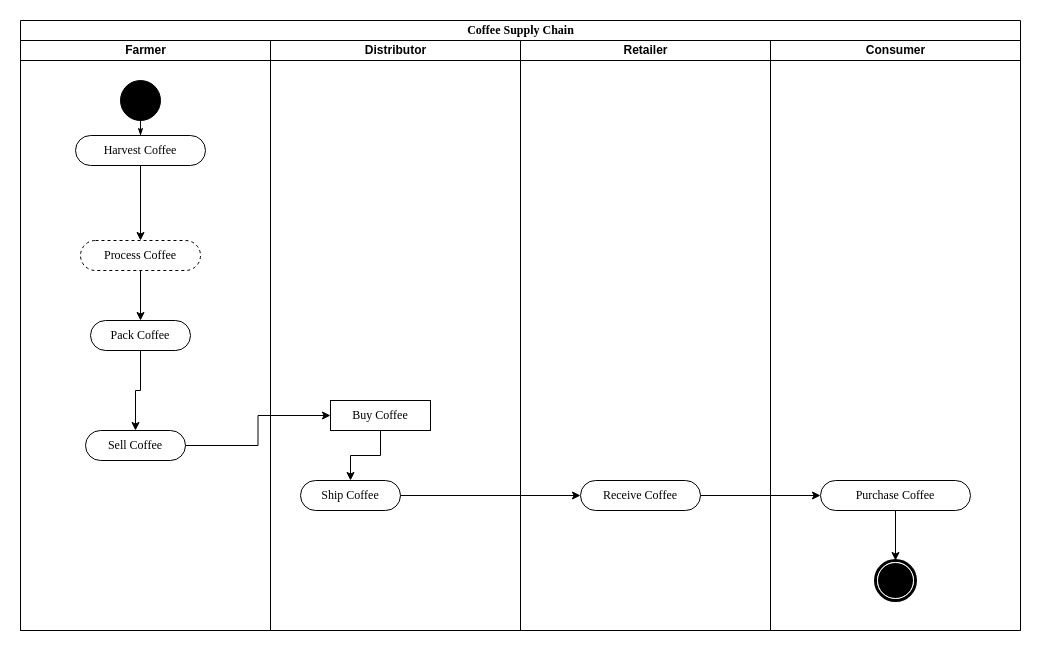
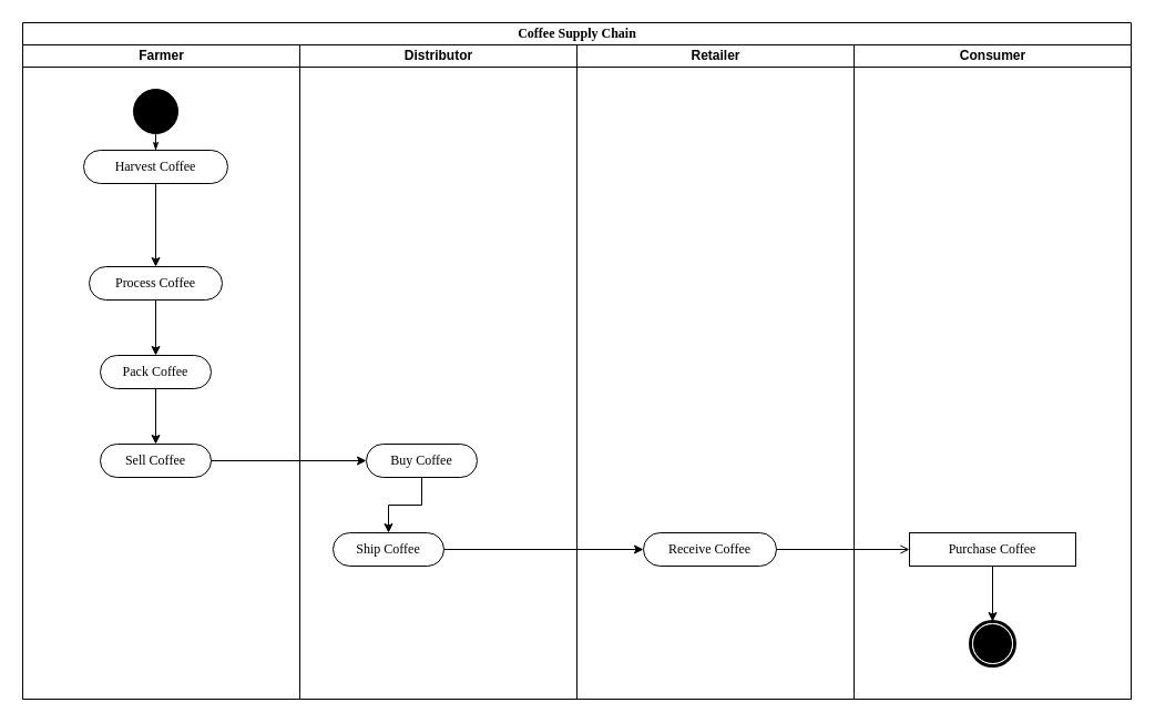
- <mxCell id="8" value="Process Coffee" style="rounded=1;whiteSpace=wrap;html=1;shadow=0;comic=0;labelBackgroundColor=none;strokeWidth=1;fontFamily=Verdana;fontSize=12;align=center;arcSize=50;dashed=1;" parent="3" vertex="1"><mxGeometry x="60" y="200" width="120" height="30" as="geometry" /></mxCell>
+ <mxCell id="8" value="Process Coffee" style="rounded=1;whiteSpace=wrap;html=1;shadow=0;comic=0;labelBackgroundColor=none;strokeWidth=1;fontFamily=Verdana;fontSize=12;align=center;arcSize=50;" parent="3" vertex="1"><mxGeometry x="60" y="200" width="120" height="30" as="geometry" /></mxCell>
- <mxCell id="16" value="Buy Coffee" style="whiteSpace=wrap;html=1;shadow=0;comic=0;labelBackgroundColor=none;strokeWidth=1;fontFamily=Verdana;fontSize=12;align=center;arcSize=50;rounded=0;" vertex="1" parent="13"><mxGeometry x="60" y="360" width="100" height="30" as="geometry" /></mxCell>
+ <mxCell id="16" value="Buy Coffee" style="rounded=1;whiteSpace=wrap;html=1;shadow=0;comic=0;labelBackgroundColor=none;strokeWidth=1;fontFamily=Verdana;fontSize=12;align=center;arcSize=50;" vertex="1" parent="13"><mxGeometry x="60" y="360" width="100" height="30" as="geometry" /></mxCell>
- <mxCell id="4" value="Sell Coffee" style="rounded=1;whiteSpace=wrap;html=1;shadow=0;comic=0;labelBackgroundColor=none;strokeWidth=1;fontFamily=Verdana;fontSize=12;align=center;arcSize=50;" vertex="1" parent="3"><mxGeometry x="65" y="390" width="100" height="30" as="geometry" /></mxCell>
+ <mxCell id="4" value="Sell Coffee" style="rounded=1;whiteSpace=wrap;html=1;shadow=0;comic=0;labelBackgroundColor=none;strokeWidth=1;fontFamily=Verdana;fontSize=12;align=center;arcSize=50;" vertex="1" parent="3"><mxGeometry x="70" y="360" width="100" height="30" as="geometry" /></mxCell>
- <mxCell id="25" style="edgeStyle=orthogonalEdgeStyle;rounded=0;orthogonalLoop=1;jettySize=auto;html=1;exitX=1;exitY=0.5;exitDx=0;exitDy=0;entryX=0;entryY=0.5;entryDx=0;entryDy=0;" edge="1" parent="2" source="18" target="22"><mxGeometry relative="1" as="geometry" /></mxCell>
+ <mxCell id="25" style="edgeStyle=orthogonalEdgeStyle;rounded=0;orthogonalLoop=1;jettySize=auto;html=1;exitX=1;exitY=0.5;exitDx=0;exitDy=0;entryX=0;entryY=0.5;entryDx=0;entryDy=0;endArrow=open;" edge="1" parent="2" source="18" target="22"><mxGeometry relative="1" as="geometry" /></mxCell>
- <mxCell id="22" value="Purchase Coffee" style="rounded=1;whiteSpace=wrap;html=1;shadow=0;comic=0;labelBackgroundColor=none;strokeWidth=1;fontFamily=Verdana;fontSize=12;align=center;arcSize=50;" vertex="1" parent="19"><mxGeometry x="50" y="440" width="150" height="30" as="geometry" /></mxCell>
+ <mxCell id="22" value="Purchase Coffee" style="whiteSpace=wrap;html=1;shadow=0;comic=0;labelBackgroundColor=none;strokeWidth=1;fontFamily=Verdana;fontSize=12;align=center;arcSize=50;rounded=0;" vertex="1" parent="19"><mxGeometry x="50" y="440" width="150" height="30" as="geometry" /></mxCell>
